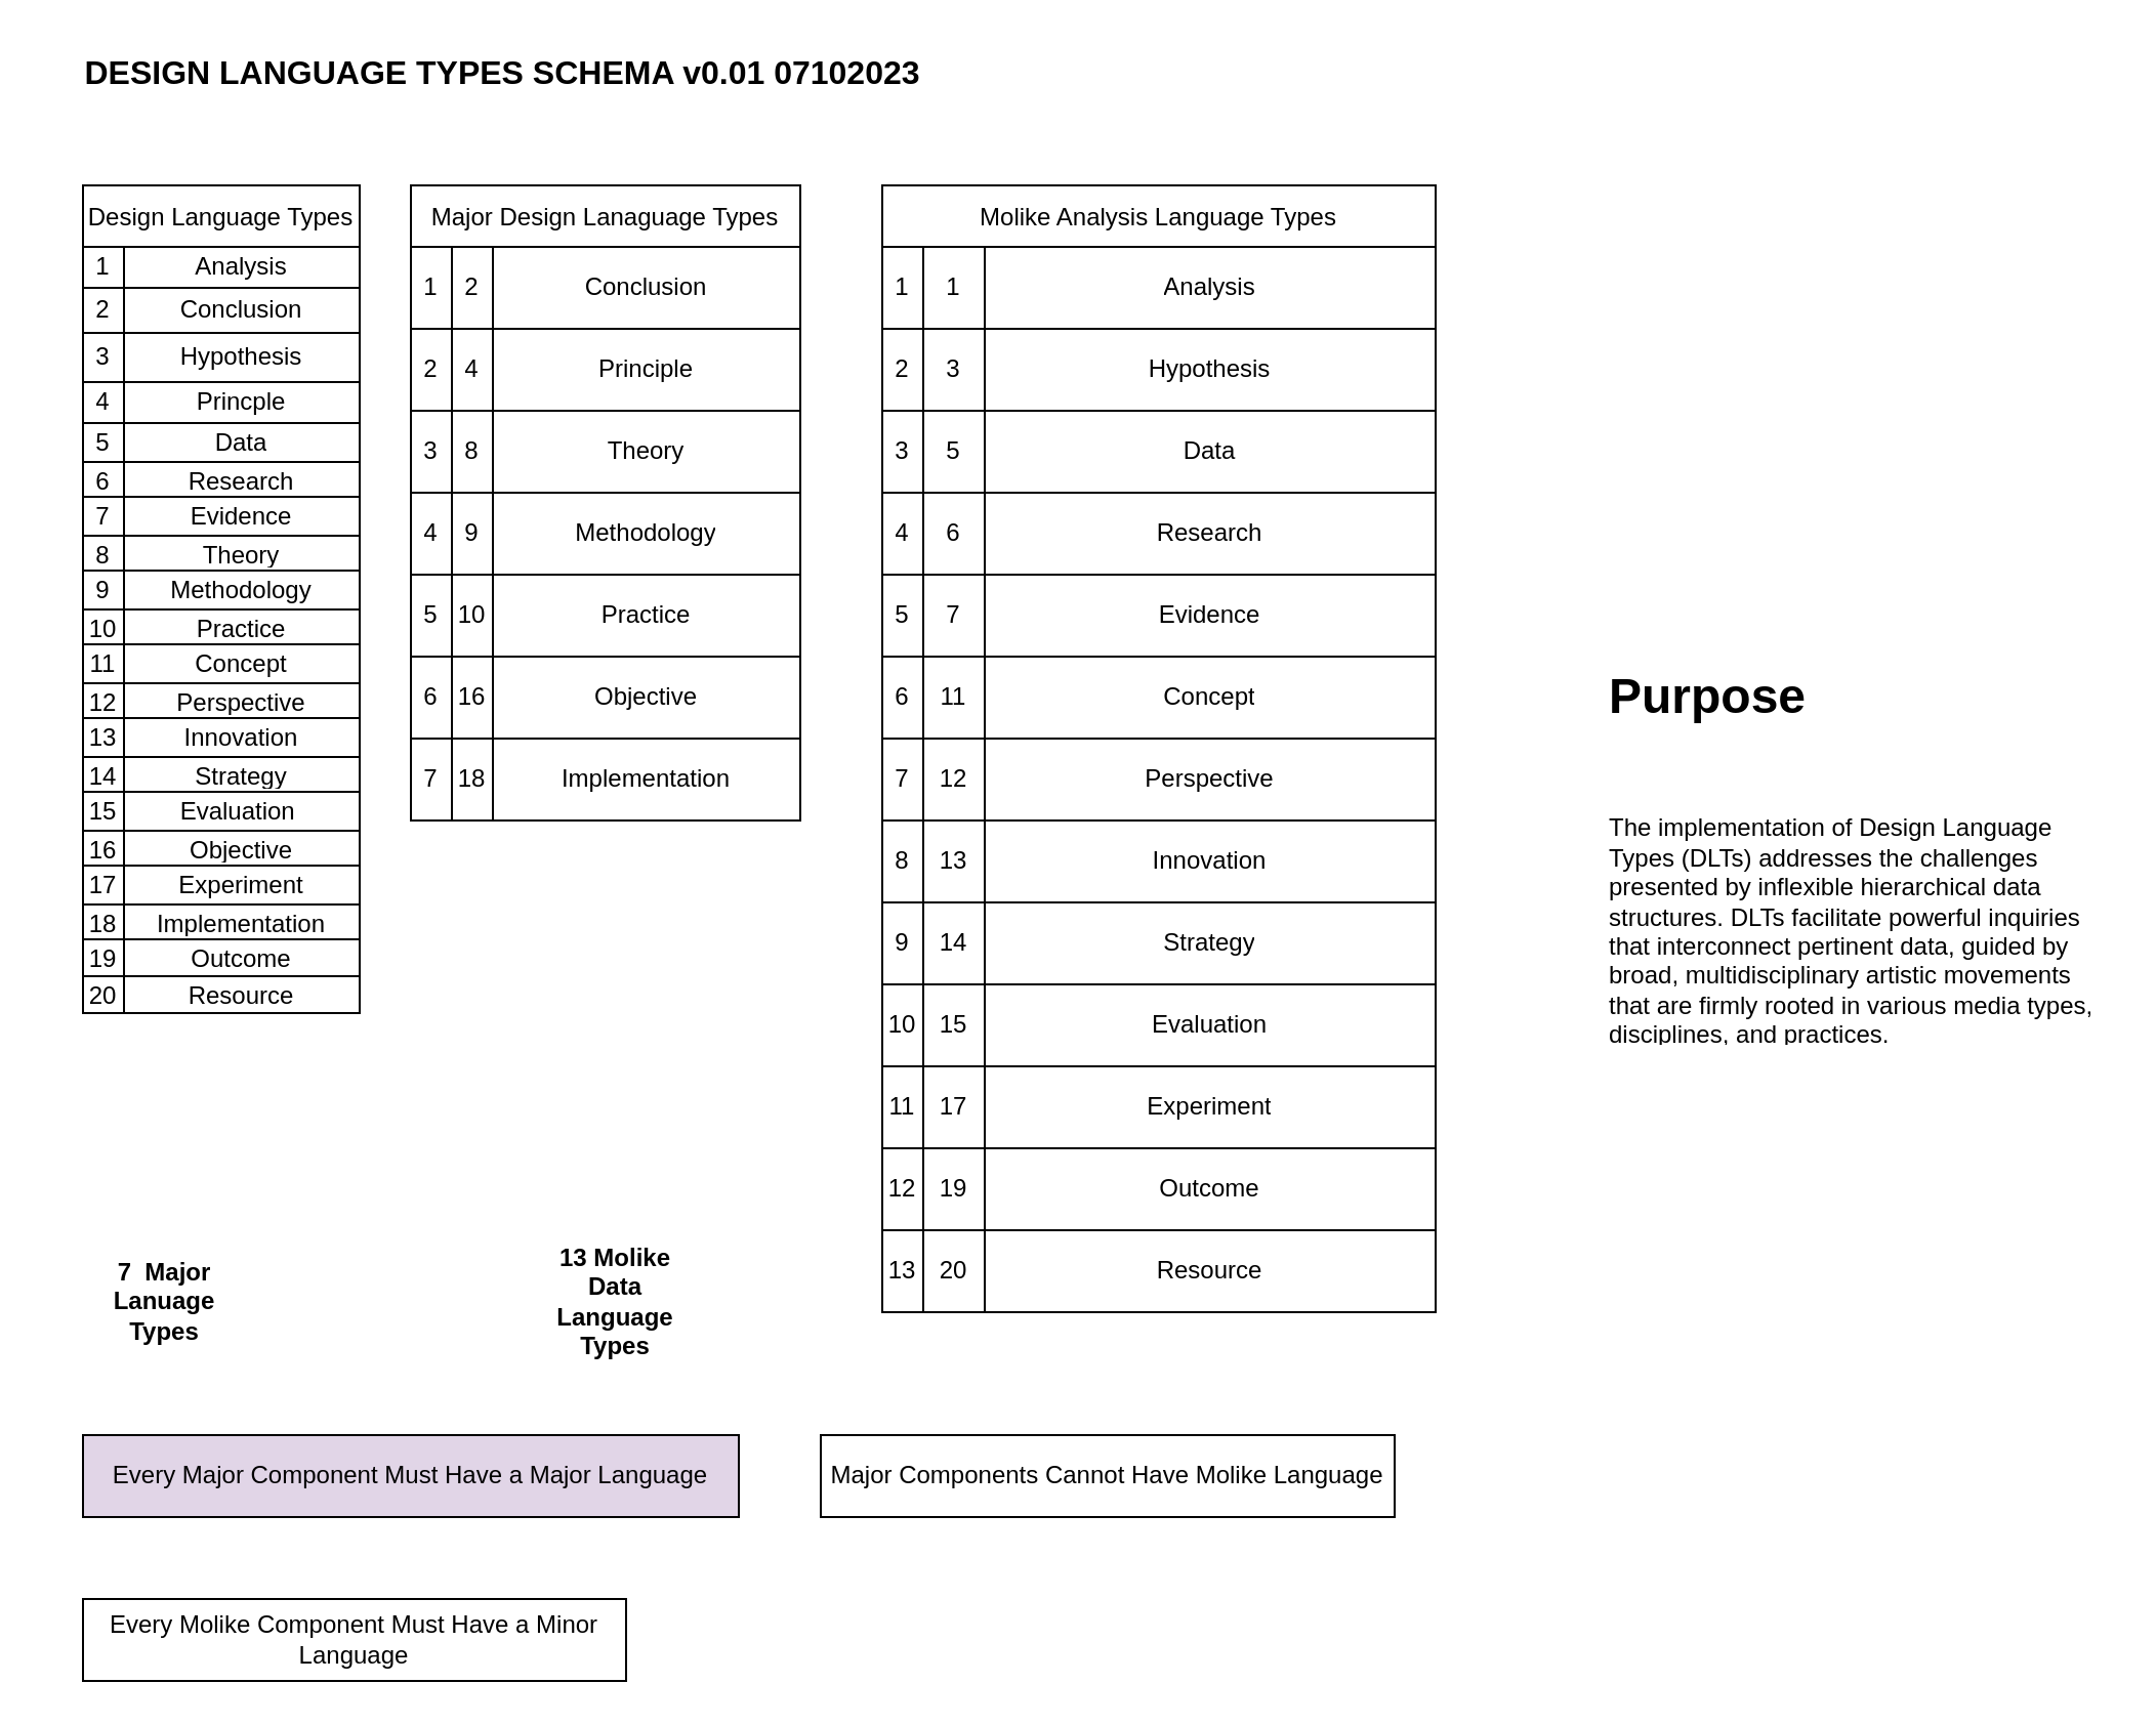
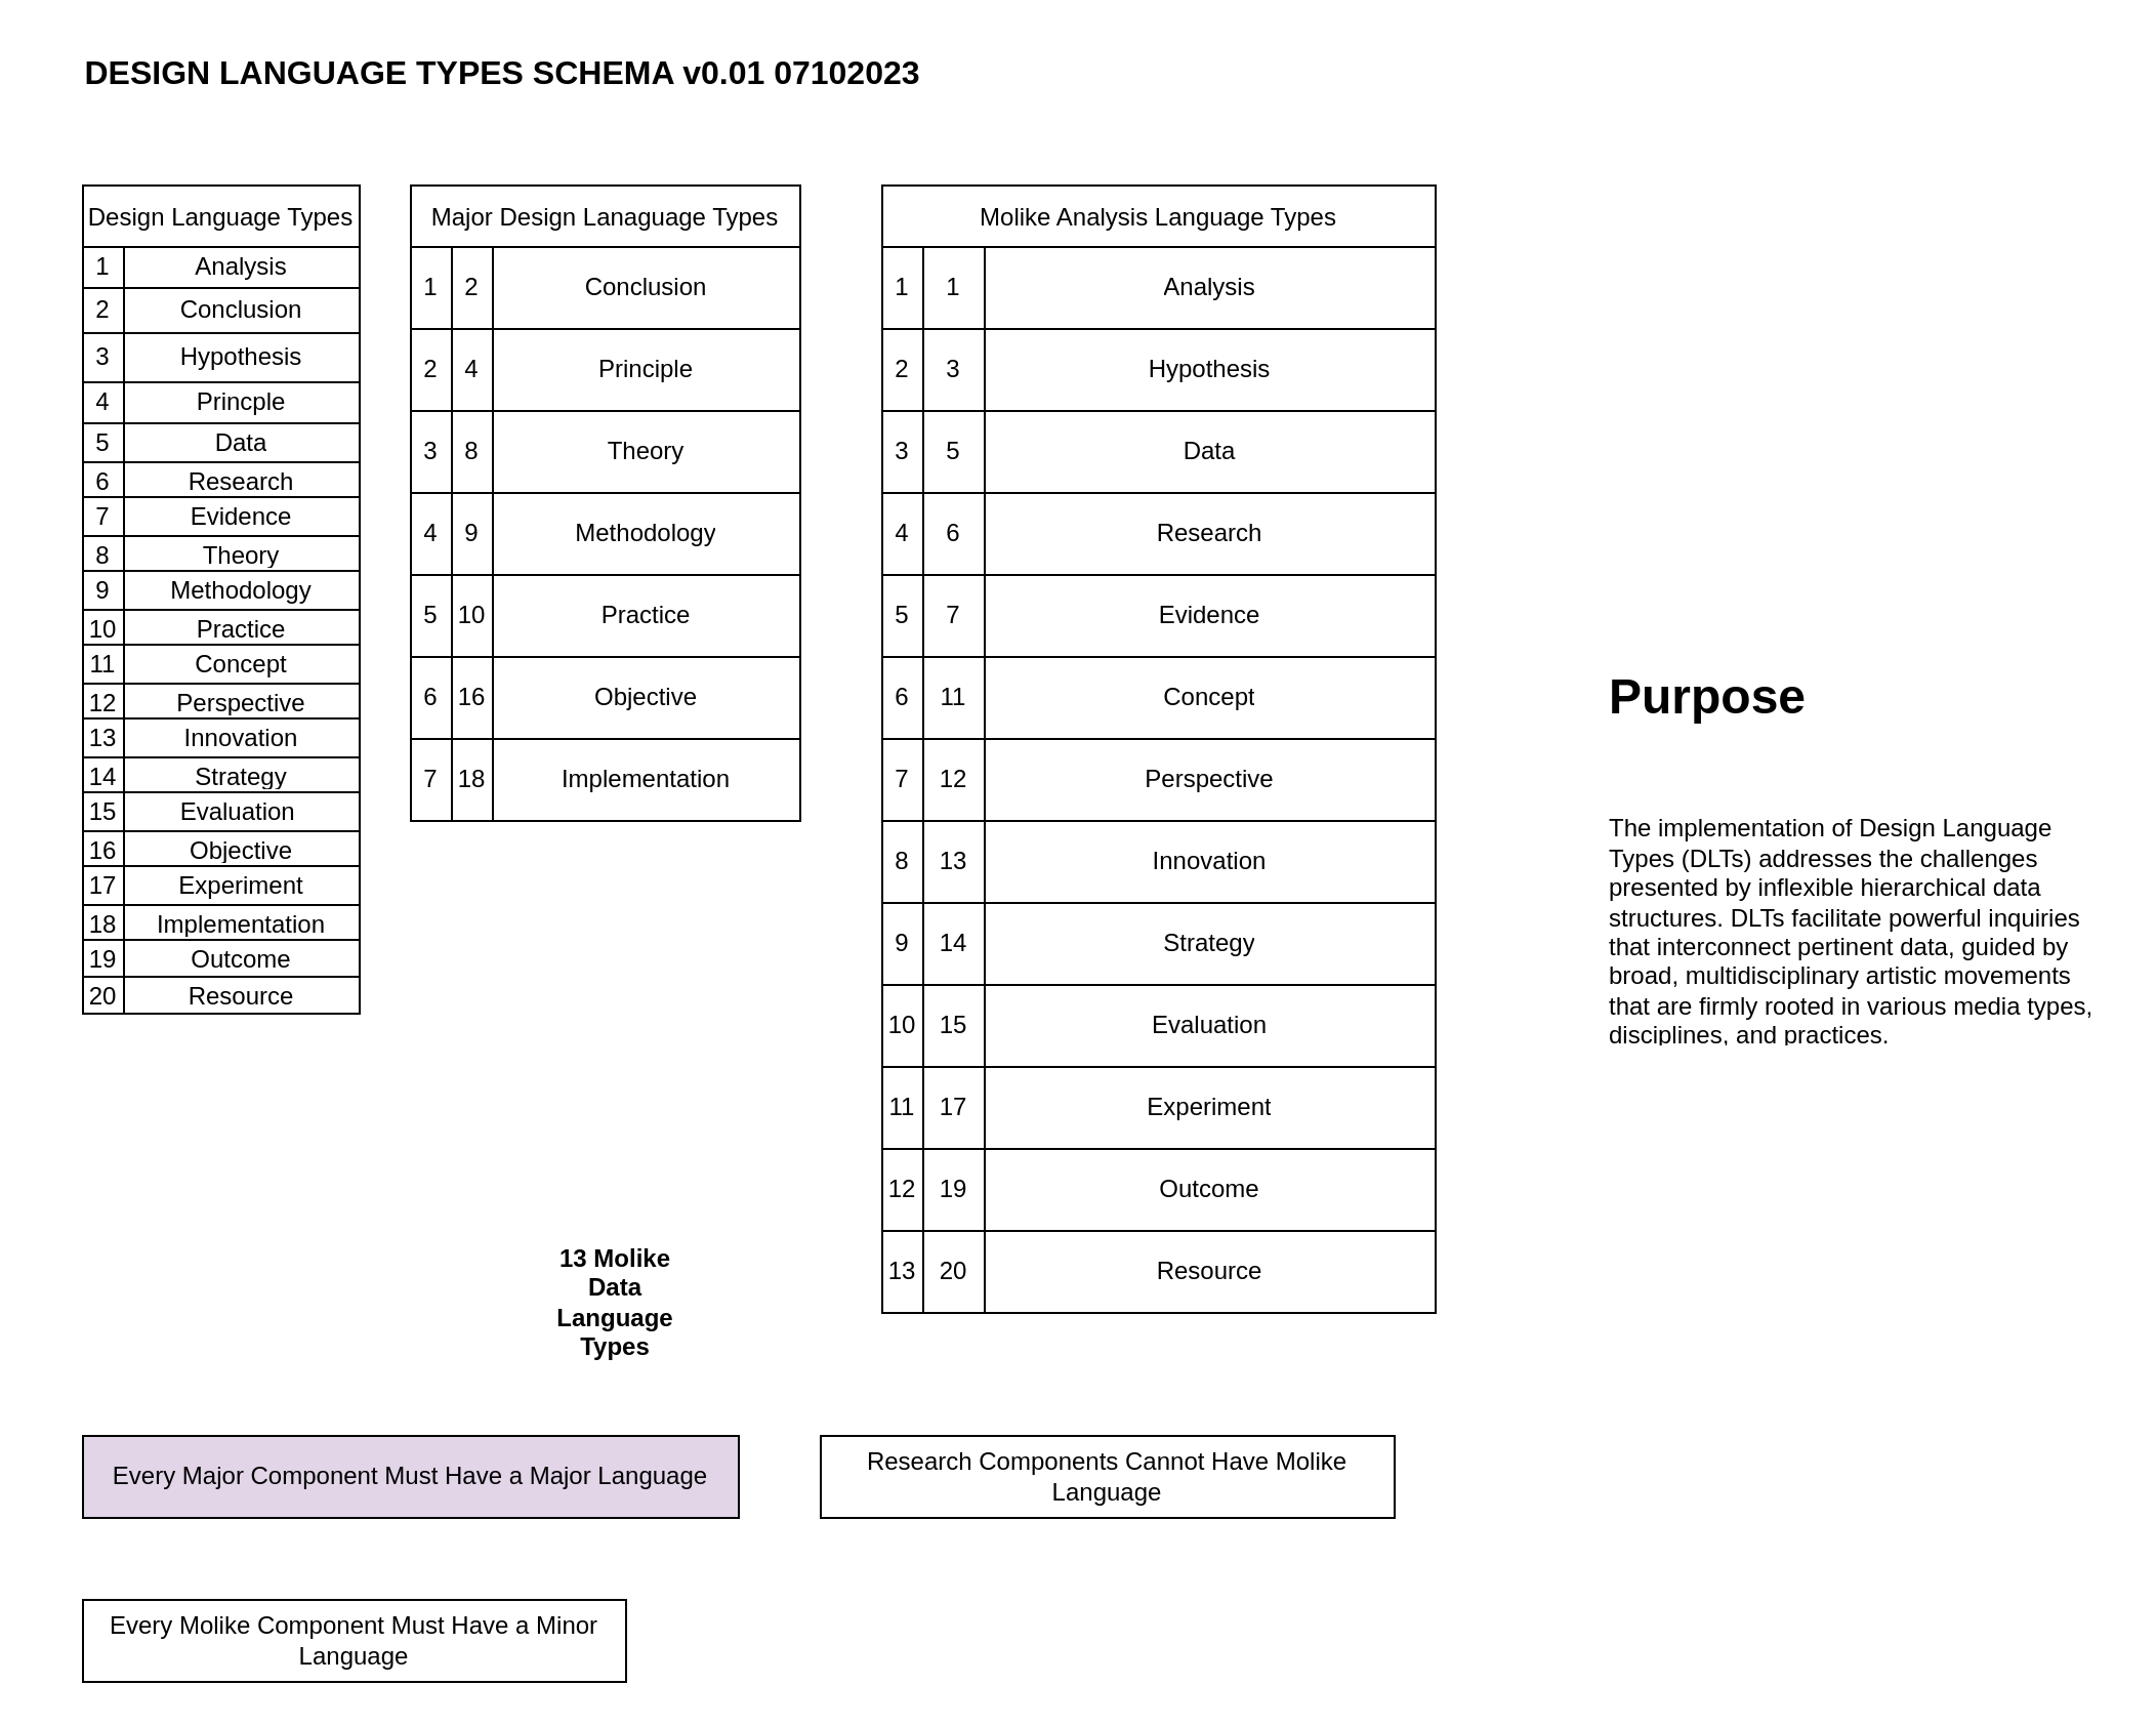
- <mxCell id="145" value="7&amp;nbsp; Major Lanuage Types" style="text;html=1;strokeColor=none;fillColor=none;align=center;verticalAlign=middle;whiteSpace=wrap;rounded=0;fontStyle=1" vertex="1" parent="1"><mxGeometry x="50" y="620" width="60" height="30" as="geometry" /></mxCell>
- <mxCell id="149" value="Major Components Cannot Have Molike Language" style="rounded=0;whiteSpace=wrap;html=1;" vertex="1" parent="1"><mxGeometry x="400" y="700" width="280" height="40" as="geometry" /></mxCell>
+ <mxCell id="149" value="Research Components Cannot Have Molike Language" style="rounded=0;whiteSpace=wrap;html=1;" vertex="1" parent="1"><mxGeometry x="400" y="700" width="280" height="40" as="geometry" /></mxCell>
